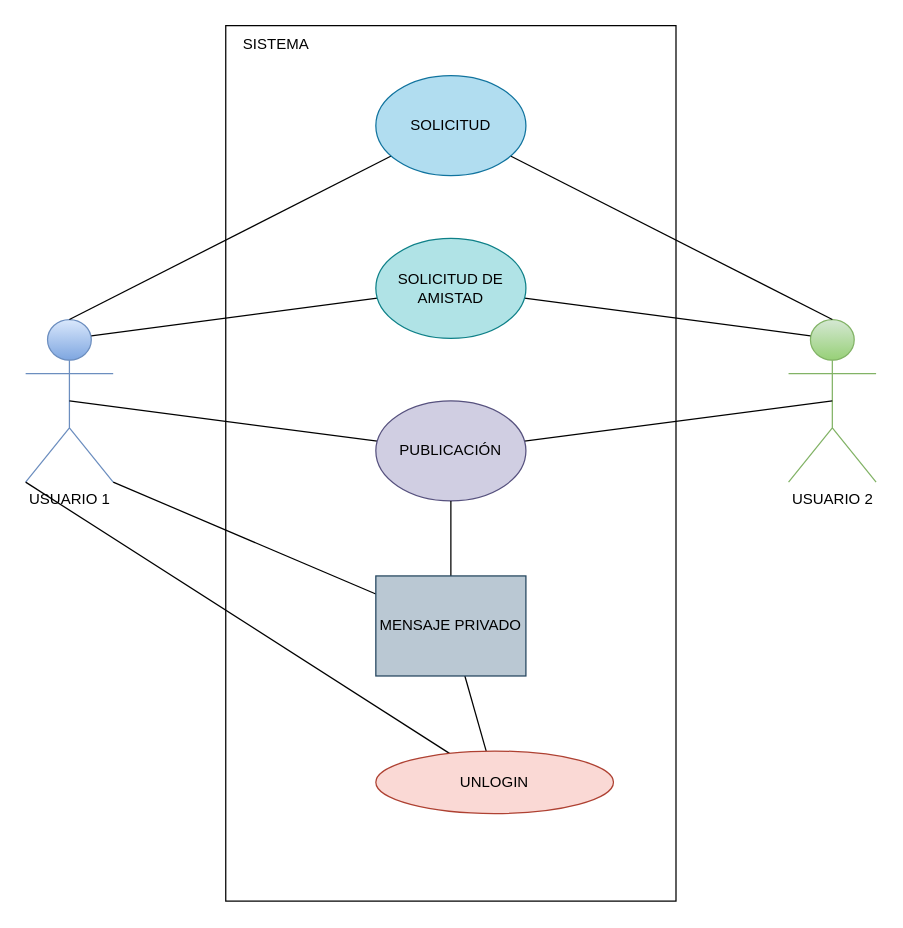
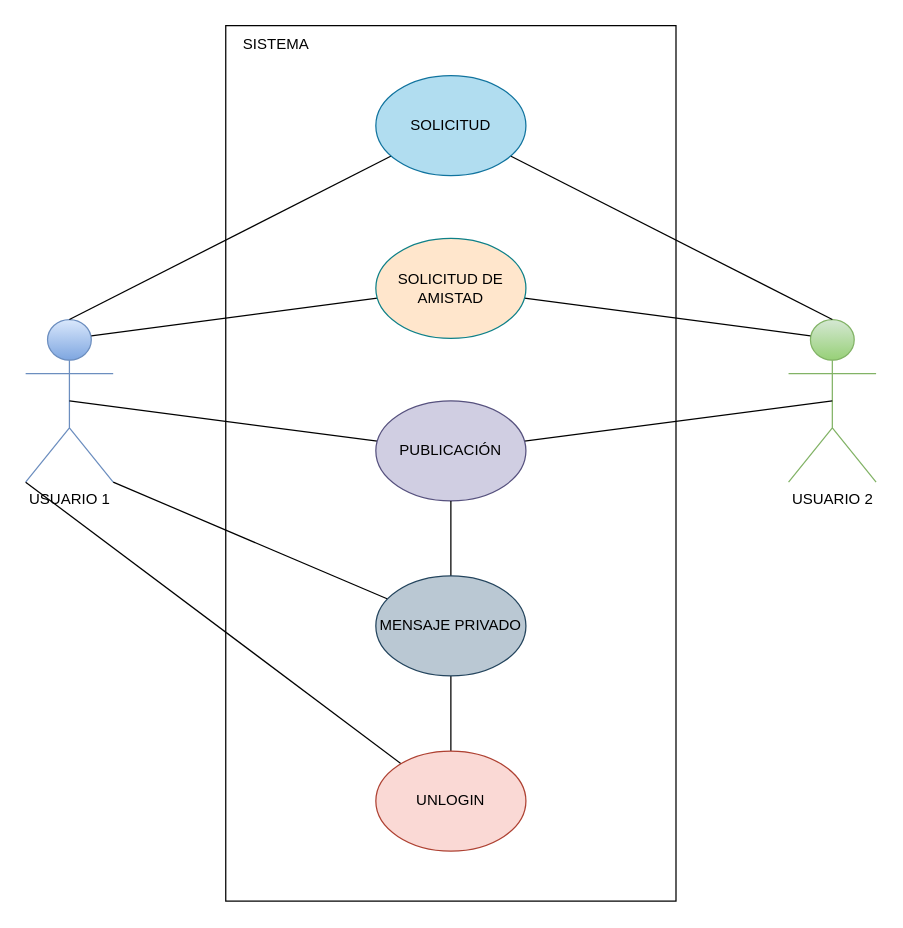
- <mxCell id="10" value="SOLICITUD DE AMISTAD" style="ellipse;whiteSpace=wrap;html=1;fillColor=#b0e3e6;strokeColor=#0e8088;" vertex="1" parent="1"><mxGeometry x="300" y="190" width="120" height="80" as="geometry" /></mxCell>
+ <mxCell id="10" value="SOLICITUD DE AMISTAD" style="ellipse;whiteSpace=wrap;html=1;fillColor=#ffe6cc;strokeColor=#0e8088;" vertex="1" parent="1"><mxGeometry x="300" y="190" width="120" height="80" as="geometry" /></mxCell>
- <mxCell id="20" value="MENSAJE PRIVADO" style="whiteSpace=wrap;html=1;fillColor=#bac8d3;strokeColor=#23445d;rounded=0;" vertex="1" parent="1"><mxGeometry x="300" y="460" width="120" height="80" as="geometry" /></mxCell>
+ <mxCell id="20" value="MENSAJE PRIVADO" style="ellipse;whiteSpace=wrap;html=1;fillColor=#bac8d3;strokeColor=#23445d;" vertex="1" parent="1"><mxGeometry x="300" y="460" width="120" height="80" as="geometry" /></mxCell>
- <mxCell id="16" value="UNLOGIN" style="ellipse;whiteSpace=wrap;html=1;fillColor=#fad9d5;strokeColor=#ae4132;" vertex="1" parent="1"><mxGeometry x="300" y="600" width="190" height="50" as="geometry" /></mxCell>
+ <mxCell id="16" value="UNLOGIN" style="ellipse;whiteSpace=wrap;html=1;fillColor=#fad9d5;strokeColor=#ae4132;" vertex="1" parent="1"><mxGeometry x="300" y="600" width="120" height="80" as="geometry" /></mxCell>
